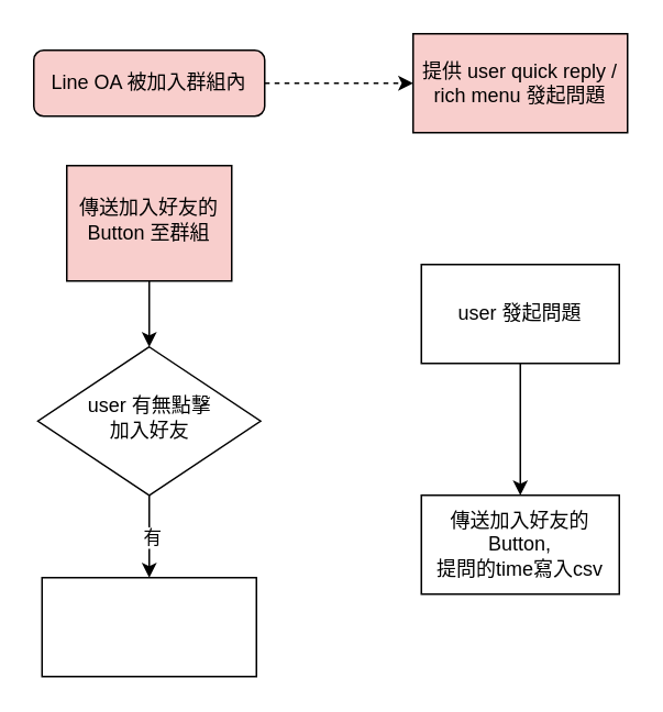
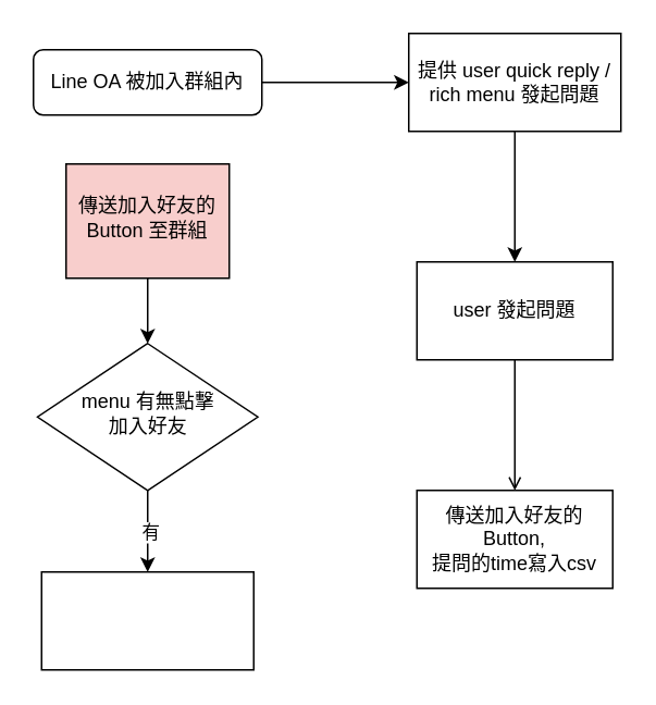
- <mxCell id="3" value="Line OA 被加入群組內" style="rounded=1;whiteSpace=wrap;html=1;fontSize=12;glass=0;strokeWidth=1;shadow=0;fillColor=#f8cecc;" parent="1" vertex="1"><mxGeometry x="20" y="30" width="140" height="40" as="geometry" /></mxCell>
+ <mxCell id="3" value="Line OA 被加入群組內" style="rounded=1;whiteSpace=wrap;html=1;fontSize=12;glass=0;strokeWidth=1;shadow=0;" parent="1" vertex="1"><mxGeometry x="20" y="30" width="140" height="40" as="geometry" /></mxCell>
- <mxCell id="2" value="" style="edgeStyle=orthogonalEdgeStyle;rounded=0;orthogonalLoop=1;jettySize=auto;html=1;dashed=1;" edge="1" parent="1" source="3" target="11"><mxGeometry relative="1" as="geometry" /></mxCell>
+ <mxCell id="2" value="" style="edgeStyle=orthogonalEdgeStyle;rounded=0;orthogonalLoop=1;jettySize=auto;html=1;" edge="1" parent="1" source="3" target="11"><mxGeometry relative="1" as="geometry" /></mxCell>
- <mxCell id="11" value="提供 user quick reply / rich menu 發起問題" style="whiteSpace=wrap;html=1;rounded=0;glass=0;strokeWidth=1;shadow=0;fillColor=#f8cecc;" vertex="1" parent="1"><mxGeometry x="250" width="130" height="60" as="geometry" y="20" /></mxCell>
+ <mxCell id="11" value="提供 user quick reply / rich menu 發起問題" style="whiteSpace=wrap;html=1;rounded=0;glass=0;strokeWidth=1;shadow=0;" vertex="1" parent="1"><mxGeometry x="250" width="130" height="60" as="geometry" y="20" /></mxCell>
+ <mxCell id="10" value="" style="edgeStyle=orthogonalEdgeStyle;rounded=0;orthogonalLoop=1;jettySize=auto;html=1;" edge="1" parent="1" source="11" target="13"><mxGeometry relative="1" as="geometry" /></mxCell>
- <mxCell id="8" value="user 有無點擊&lt;br&gt;加入好友" style="rounded=0;whiteSpace=wrap;html=1;shadow=0;strokeWidth=1;spacing=6;spacingTop=-4;shape=rhombus;perimeter=rhombusPerimeter;" vertex="1" parent="1"><mxGeometry x="22.5" y="210" width="135" height="90" as="geometry" /></mxCell>
+ <mxCell id="8" value="menu 有無點擊&lt;br&gt;加入好友" style="rounded=0;whiteSpace=wrap;html=1;shadow=0;strokeWidth=1;spacing=6;spacingTop=-4;shape=rhombus;perimeter=rhombusPerimeter;" vertex="1" parent="1"><mxGeometry x="22.5" y="210" width="135" height="90" as="geometry" /></mxCell>
- <mxCell id="12" value="" style="edgeStyle=orthogonalEdgeStyle;rounded=0;orthogonalLoop=1;jettySize=auto;html=1;" edge="1" parent="1" source="13" target="14"><mxGeometry relative="1" as="geometry" /></mxCell>
+ <mxCell id="12" value="" style="edgeStyle=orthogonalEdgeStyle;rounded=0;orthogonalLoop=1;jettySize=auto;html=1;endArrow=open;" edge="1" parent="1" source="13" target="14"><mxGeometry relative="1" as="geometry" /></mxCell>
